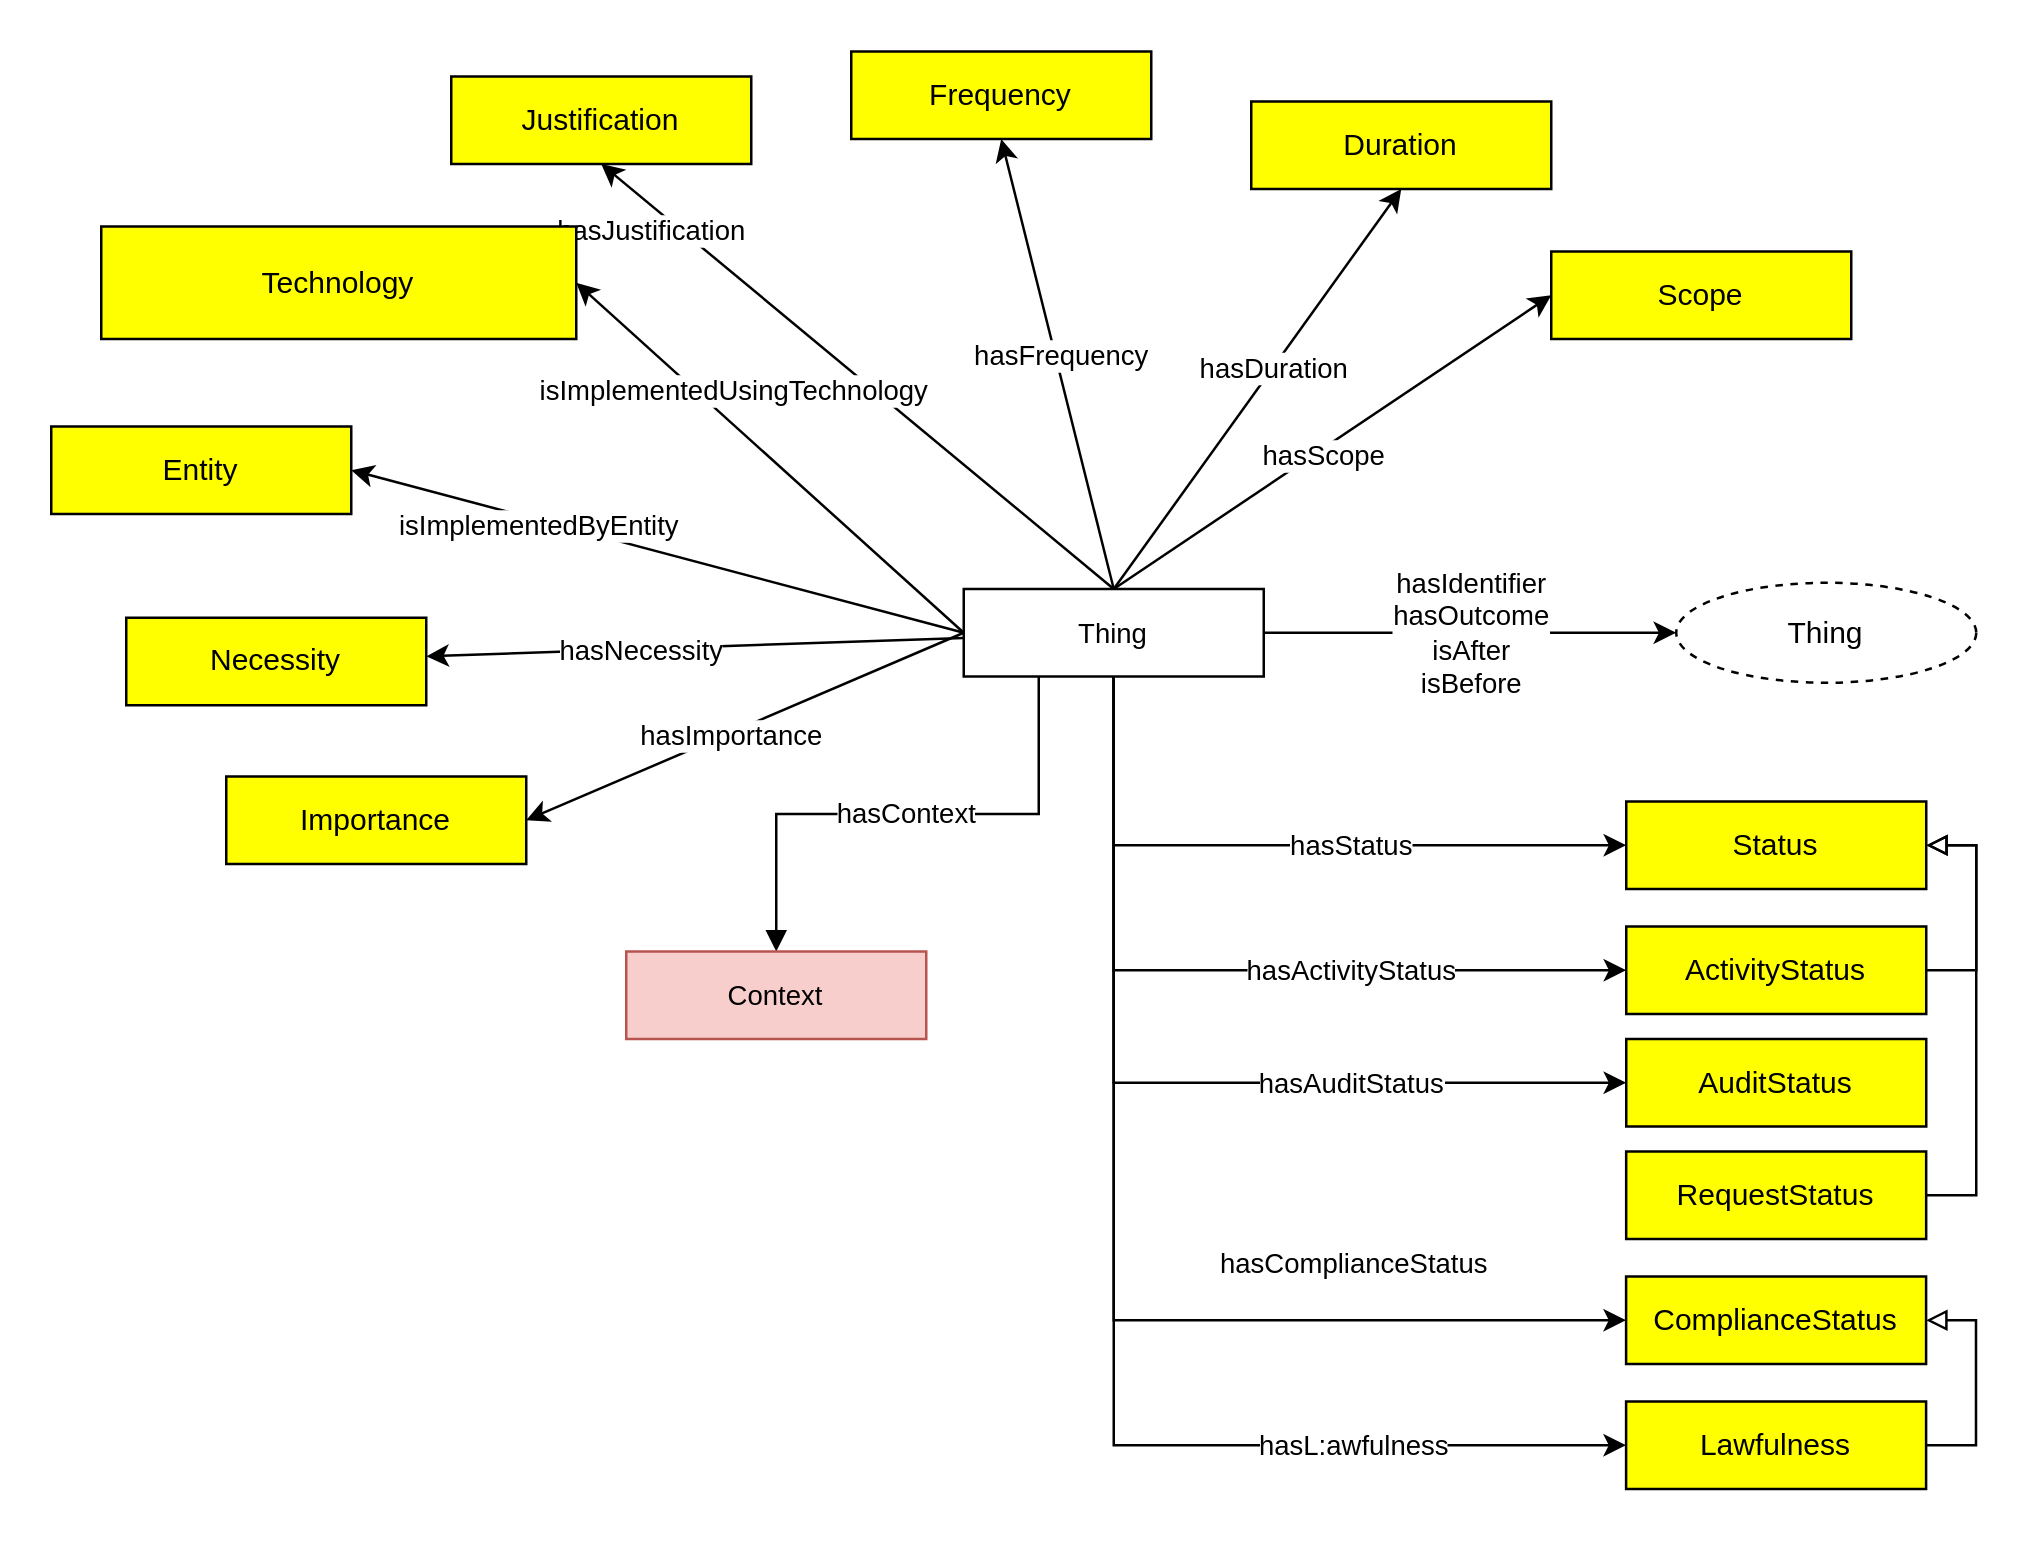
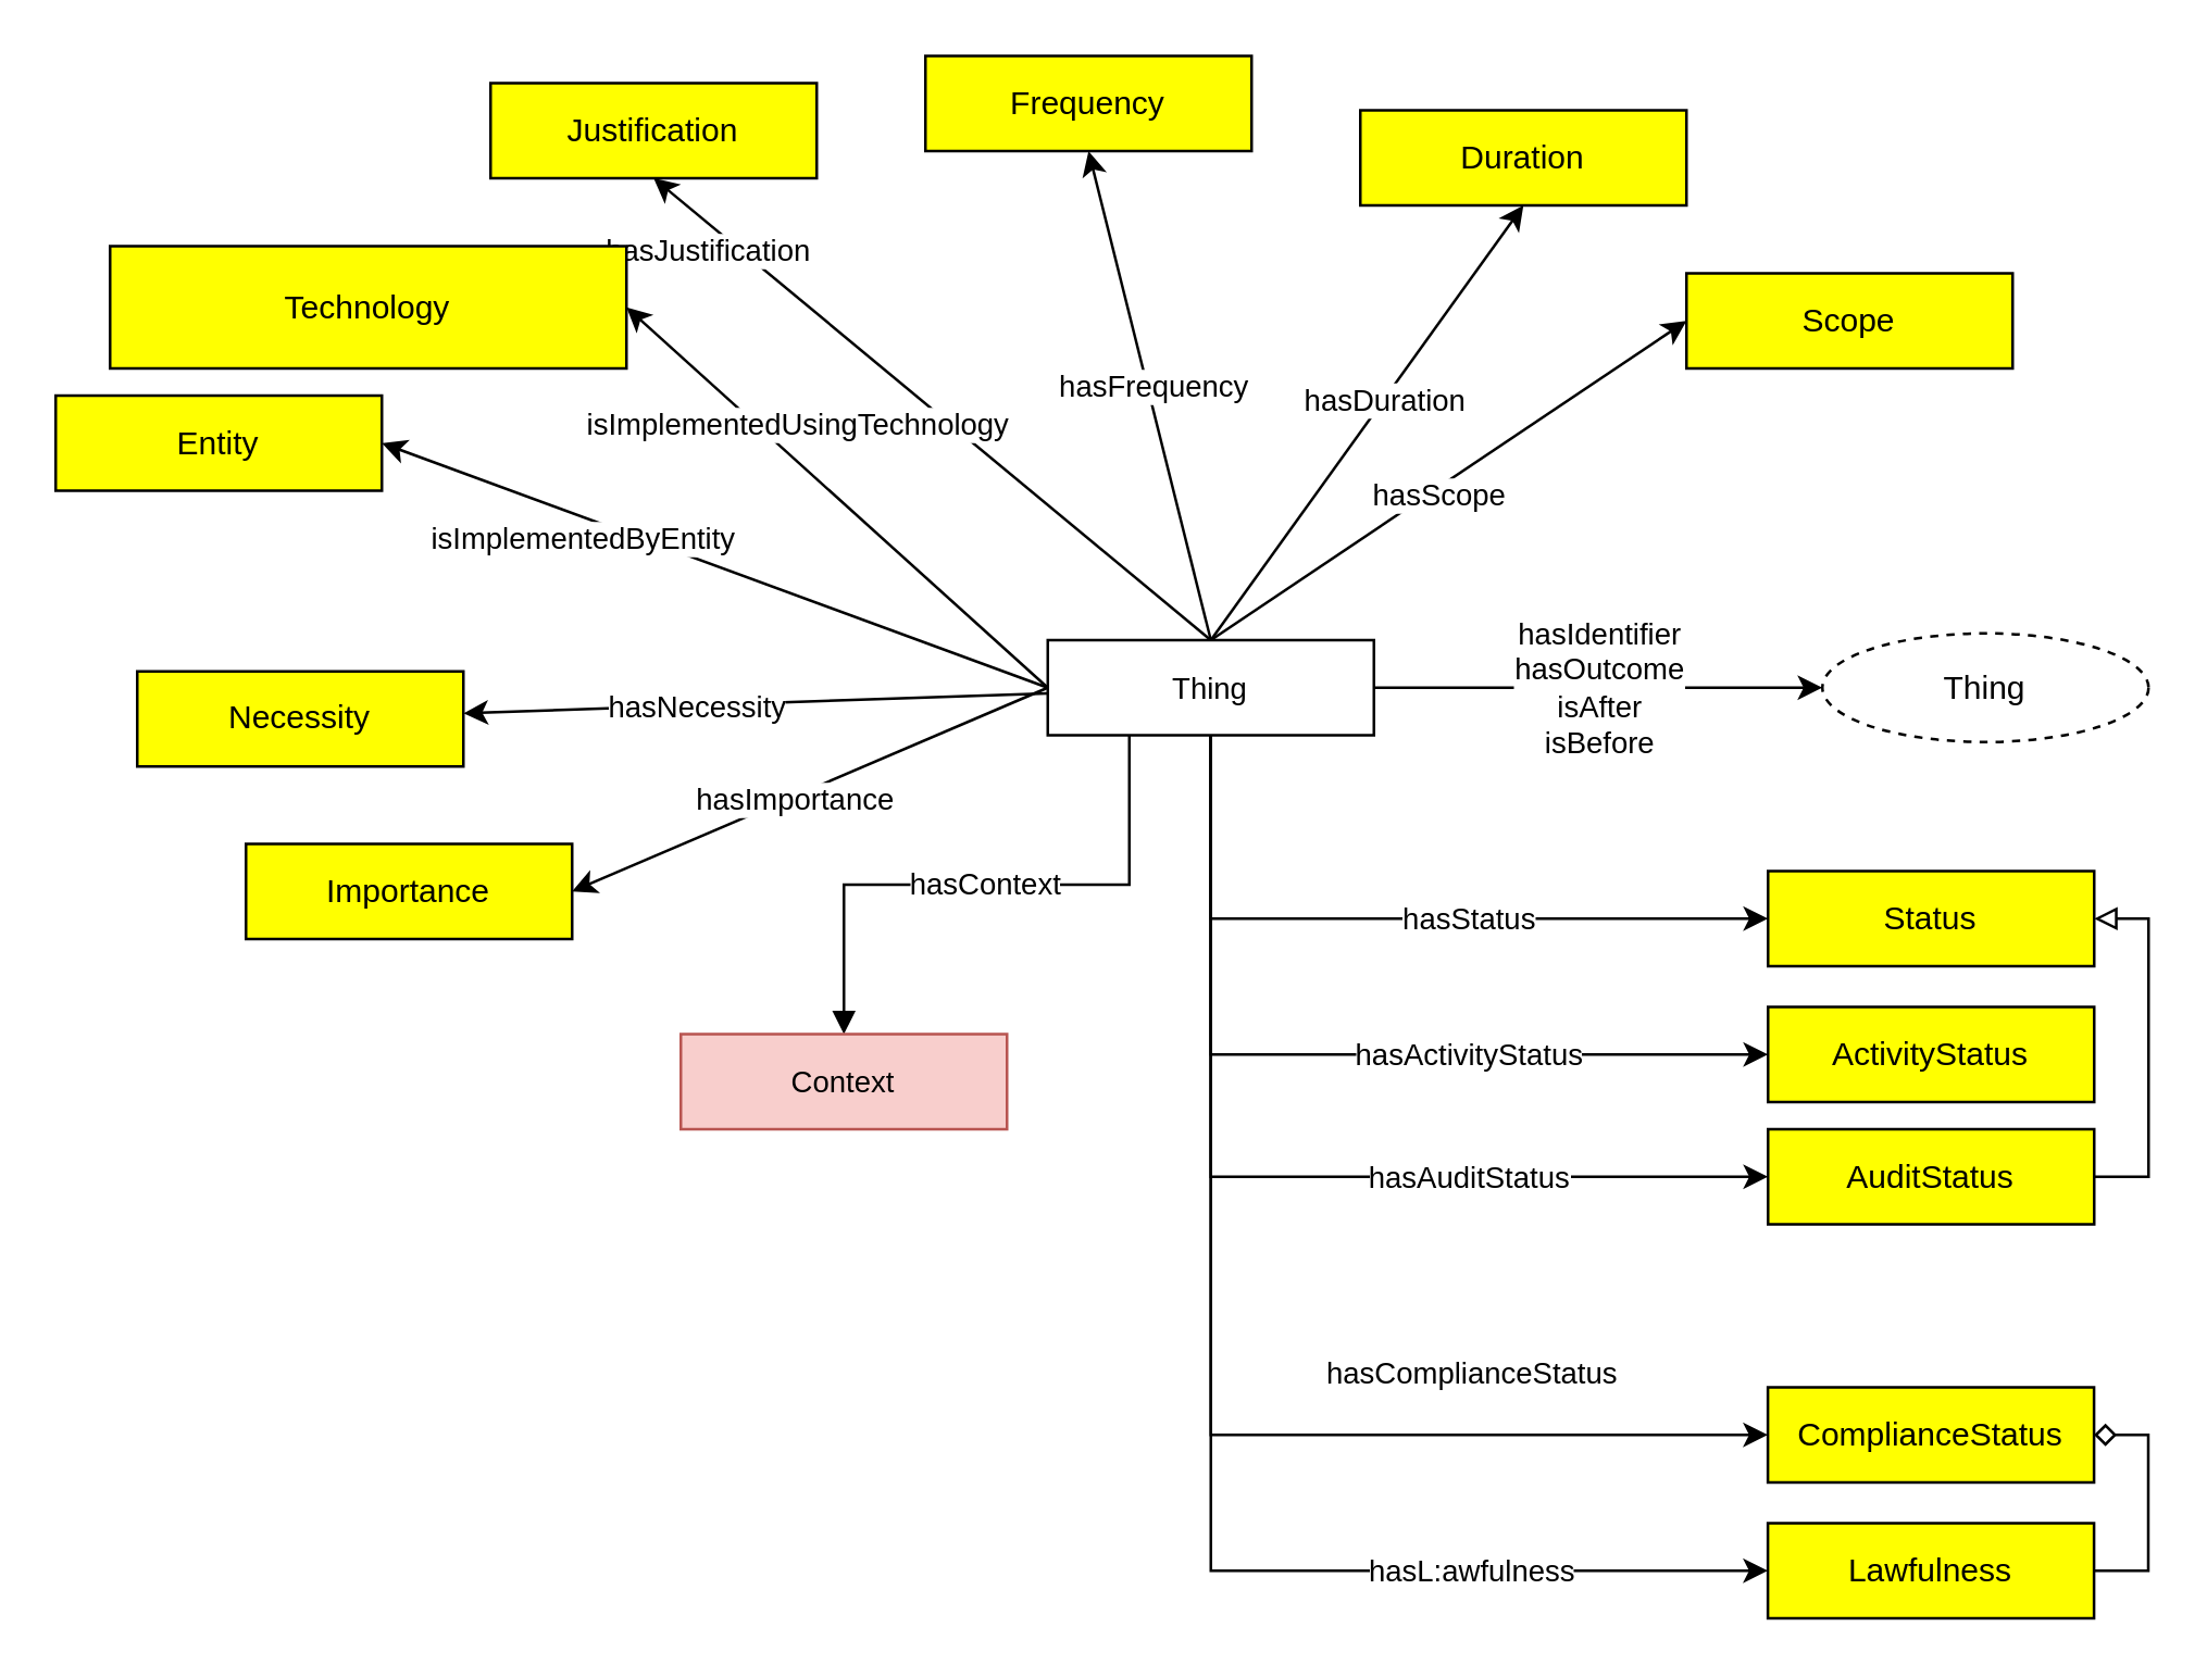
- <mxCell id="39" value="Entity" style="whiteSpace=wrap;html=1;fillColor=#FFFF00;rounded=0;" parent="1" vertex="1"><mxGeometry x="20" y="170" width="120" height="35" as="geometry" /></mxCell>
+ <mxCell id="39" value="Entity" style="whiteSpace=wrap;html=1;fillColor=#FFFF00;rounded=0;" parent="1" vertex="1"><mxGeometry x="20" y="145" width="120" height="35" as="geometry" /></mxCell>
- <mxCell id="28" style="edgeStyle=orthogonalEdgeStyle;rounded=0;orthogonalLoop=1;jettySize=auto;html=1;exitX=1;exitY=0.5;exitDx=0;exitDy=0;entryX=1;entryY=0.5;entryDx=0;entryDy=0;endArrow=block;endFill=0;" edge="1" parent="1" source="29" target="24"><mxGeometry relative="1" as="geometry" /></mxCell>
+ <mxCell id="26" style="edgeStyle=orthogonalEdgeStyle;rounded=0;orthogonalLoop=1;jettySize=auto;html=1;exitX=1;exitY=0.5;exitDx=0;exitDy=0;entryX=1;entryY=0.5;entryDx=0;entryDy=0;endArrow=block;endFill=0;" edge="1" parent="1" source="27" target="24"><mxGeometry relative="1" as="geometry" /></mxCell>
- <mxCell id="47" style="edgeStyle=orthogonalEdgeStyle;rounded=0;orthogonalLoop=1;jettySize=auto;html=1;exitX=1;exitY=0.5;exitDx=0;exitDy=0;entryX=1;entryY=0.5;entryDx=0;entryDy=0;endArrow=block;endFill=0;" edge="1" parent="1" source="48" target="24"><mxGeometry relative="1" as="geometry" /></mxCell>
- <mxCell id="48" value="RequestStatus" style="whiteSpace=wrap;html=1;fillColor=#FFFF00;rounded=0;" vertex="1" parent="1"><mxGeometry x="649.97" y="460" width="120" height="35" as="geometry" /></mxCell>
- <mxCell id="40" style="edgeStyle=orthogonalEdgeStyle;rounded=0;orthogonalLoop=1;jettySize=auto;html=1;exitX=1;exitY=0.5;exitDx=0;exitDy=0;entryX=1;entryY=0.5;entryDx=0;entryDy=0;endArrow=block;endFill=0;" edge="1" parent="1" source="41" target="25"><mxGeometry relative="1" as="geometry" /></mxCell>
+ <mxCell id="40" style="edgeStyle=orthogonalEdgeStyle;rounded=0;orthogonalLoop=1;jettySize=auto;html=1;exitX=1;exitY=0.5;exitDx=0;exitDy=0;entryX=1;entryY=0.5;entryDx=0;entryDy=0;endArrow=diamond;endFill=0;" edge="1" parent="1" source="41" target="25"><mxGeometry relative="1" as="geometry" /></mxCell>
